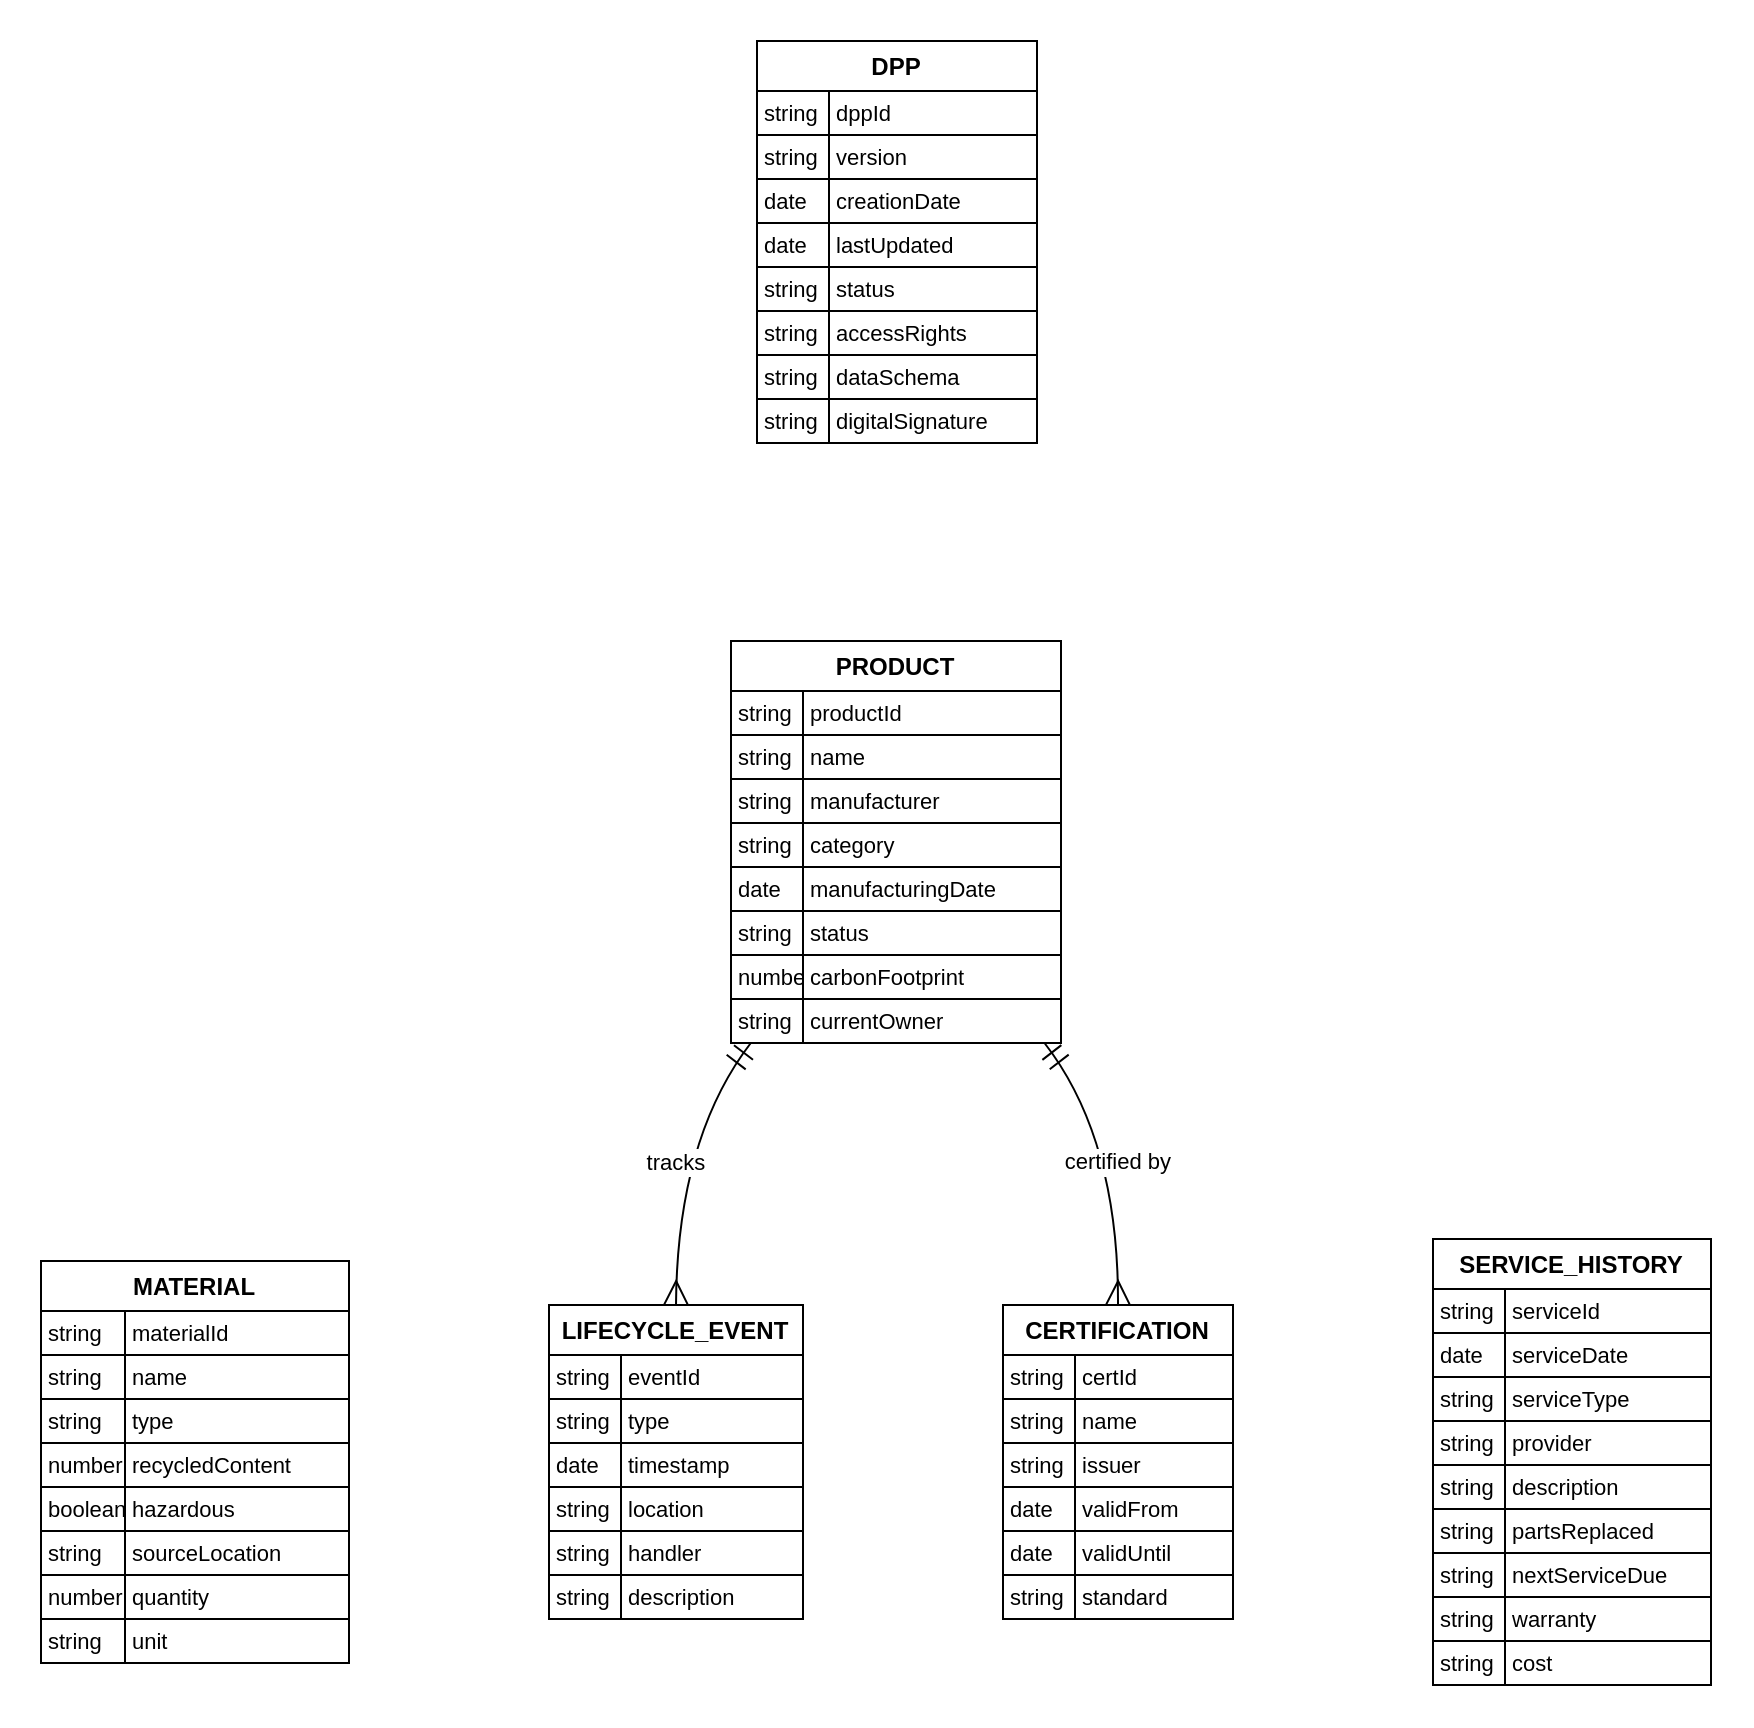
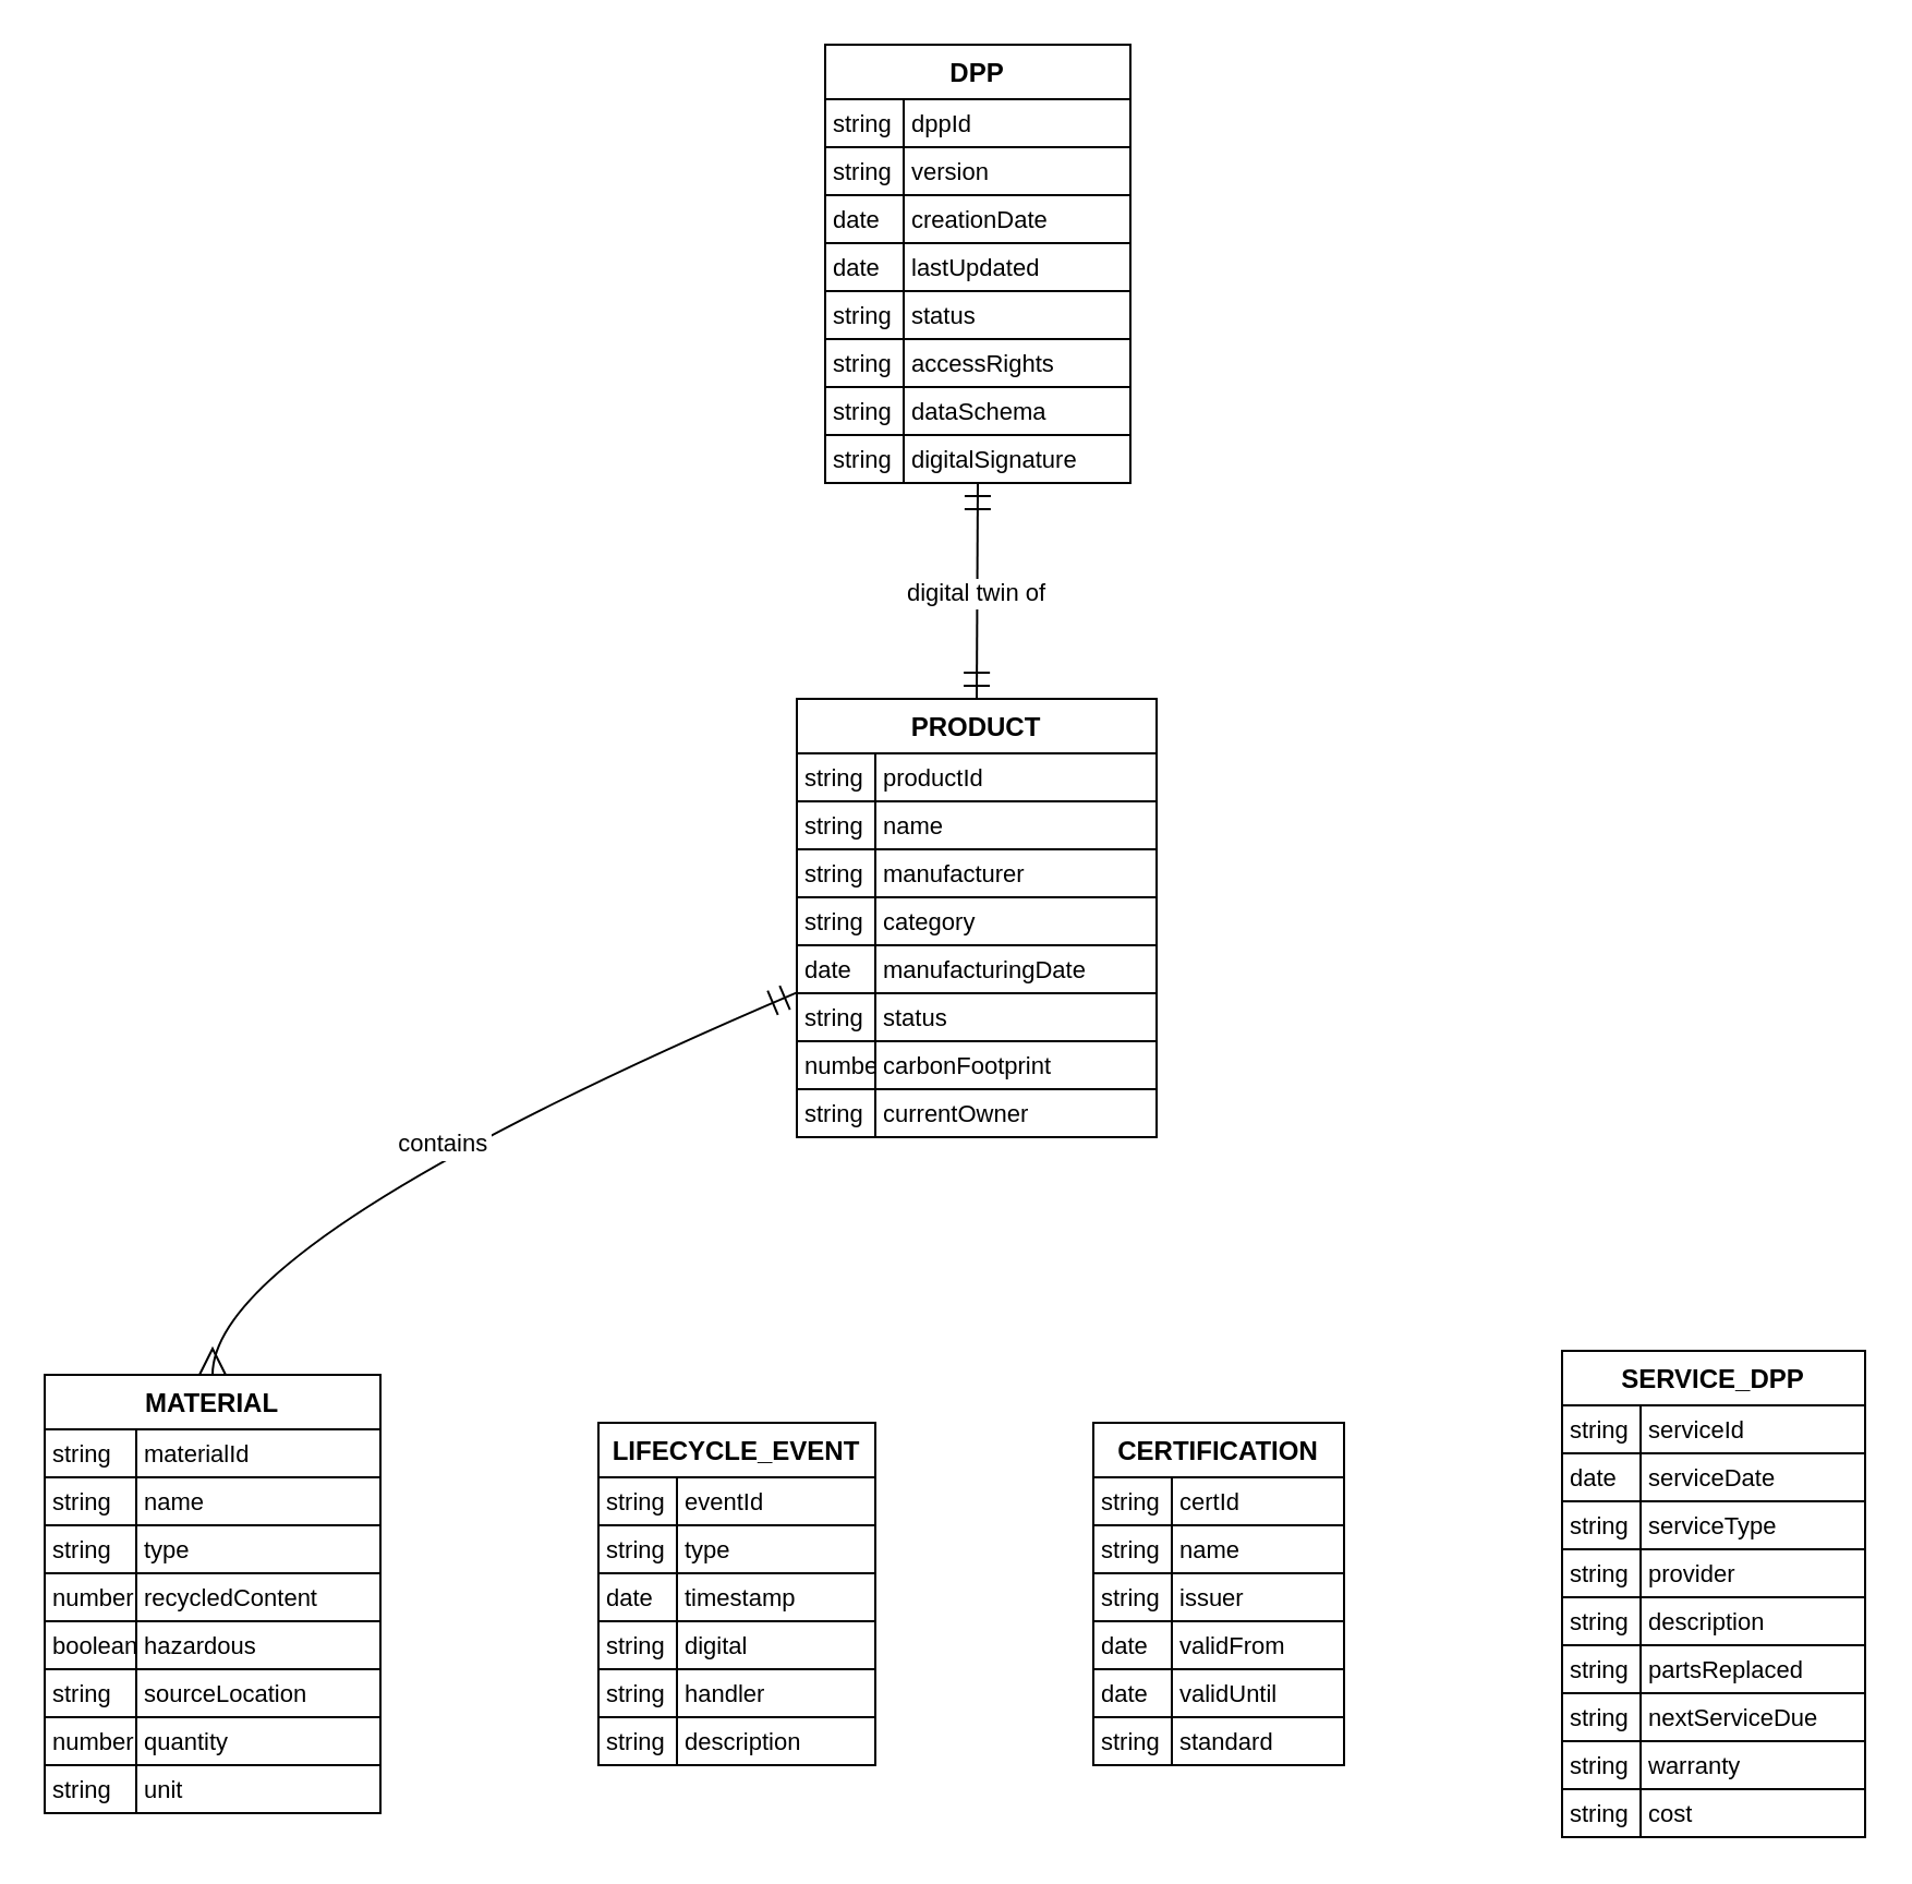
+ <mxCell id="143" value="digital twin of" style="curved=1;startArrow=ERmandOne;startSize=10;;endArrow=ERmandOne;endSize=10;;exitX=0.5;exitY=1;entryX=0.5;entryY=0;rounded=0;" edge="1" parent="1" source="2" target="27"><mxGeometry relative="1" as="geometry"><Array as="points" /></mxGeometry></mxCell>
+ <mxCell id="144" value="contains" style="curved=1;startArrow=ERmandOne;startSize=10;;endArrow=ERmany;endSize=10;;exitX=0;exitY=0.67;entryX=0.5;entryY=0;rounded=0;" edge="1" parent="1" source="27" target="52"><mxGeometry relative="1" as="geometry"><Array as="points"><mxPoint x="97" y="569" /></Array></mxGeometry></mxCell>
- <mxCell id="145" value="tracks" style="curved=1;startArrow=ERmandOne;startSize=10;;endArrow=ERmany;endSize=10;;exitX=0.06;exitY=1;entryX=0.5;entryY=0;rounded=0;" edge="1" parent="1" source="27" target="77"><mxGeometry relative="1" as="geometry"><Array as="points"><mxPoint x="338" y="569" /></Array></mxGeometry></mxCell>
- <mxCell id="146" value="certified by" style="curved=1;startArrow=ERmandOne;startSize=10;;endArrow=ERmany;endSize=10;;exitX=0.95;exitY=1;entryX=0.5;entryY=0;rounded=0;" edge="1" parent="1" source="27" target="96"><mxGeometry relative="1" as="geometry"><Array as="points"><mxPoint x="559" y="569" /></Array></mxGeometry></mxCell>
- <mxCell id="115" value="SERVICE_HISTORY" style="shape=table;startSize=25;container=1;collapsible=0;childLayout=tableLayout;fixedRows=1;rowLines=1;fontStyle=1;align=center;resizeLast=1;" vertex="1" parent="1"><mxGeometry x="716" y="619" width="139" height="223" as="geometry" /></mxCell>
+ <mxCell id="115" value="SERVICE_DPP" style="shape=table;startSize=25;container=1;collapsible=0;childLayout=tableLayout;fixedRows=1;rowLines=1;fontStyle=1;align=center;resizeLast=1;" vertex="1" parent="1"><mxGeometry x="716" y="619" width="139" height="223" as="geometry" /></mxCell>
- <mxCell id="89" value="location" style="shape=partialRectangle;connectable=0;fillColor=none;top=0;left=0;bottom=0;right=0;align=left;spacingLeft=2;overflow=hidden;fontSize=11;" vertex="1" parent="87"><mxGeometry x="36" width="91" height="22" as="geometry"><mxRectangle width="91" height="22" as="alternateBounds" /></mxGeometry></mxCell>
+ <mxCell id="89" value="digital" style="shape=partialRectangle;connectable=0;fillColor=none;top=0;left=0;bottom=0;right=0;align=left;spacingLeft=2;overflow=hidden;fontSize=11;" vertex="1" parent="87"><mxGeometry x="36" width="91" height="22" as="geometry"><mxRectangle width="91" height="22" as="alternateBounds" /></mxGeometry></mxCell>
